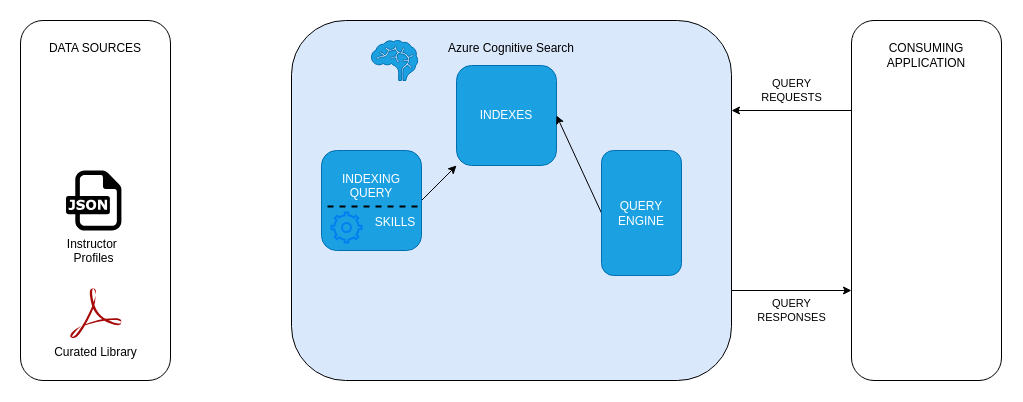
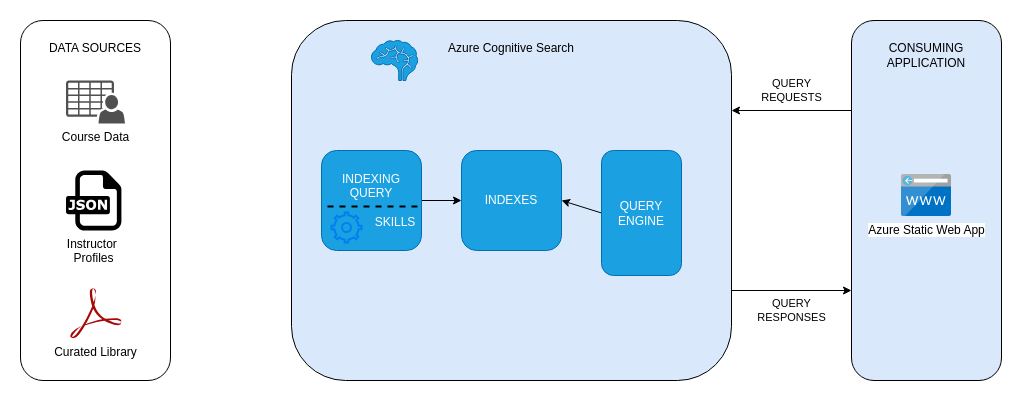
- <mxCell id="6" value="&lt;span style=&quot;background-color: initial;&quot;&gt;&lt;br&gt;CONSUMING APPLICATION&lt;br&gt;&lt;/span&gt;" style="rounded=1;whiteSpace=wrap;html=1;align=center;verticalAlign=top;" vertex="1" parent="1"><mxGeometry x="851" y="20" width="150" height="360" as="geometry" /></mxCell>
+ <mxCell id="6" value="&lt;span style=&quot;background-color: initial;&quot;&gt;&lt;br&gt;CONSUMING APPLICATION&lt;br&gt;&lt;/span&gt;" style="rounded=1;whiteSpace=wrap;html=1;align=center;verticalAlign=top;fillColor=#dae8fc;" vertex="1" parent="1"><mxGeometry x="851" y="20" width="150" height="360" as="geometry" /></mxCell>
+ <mxCell id="17" value="&lt;span style=&quot;font-size: 12px; background-color: rgb(255, 255, 255);&quot;&gt;Course Data&lt;/span&gt;" style="sketch=0;pointerEvents=1;shadow=0;dashed=0;html=1;strokeColor=none;fillColor=#505050;labelPosition=center;verticalLabelPosition=bottom;verticalAlign=top;outlineConnect=0;align=center;shape=mxgraph.office.users.csv_file;labelBackgroundColor=none;fontSize=7;fontColor=#000000;" vertex="1" parent="1"><mxGeometry x="65.5" y="80" width="59" height="43" as="geometry" /></mxCell>
- <mxCell id="10" value="&lt;span style=&quot;background-color: initial;&quot;&gt;INDEXES&lt;br&gt;&lt;/span&gt;" style="rounded=1;whiteSpace=wrap;html=1;align=center;verticalAlign=middle;fillColor=#1BA1E2;fontColor=#ffffff;strokeColor=#006EAF;" vertex="1" parent="1"><mxGeometry x="456" y="65" width="100" height="100" as="geometry" /></mxCell>
+ <mxCell id="10" value="&lt;span style=&quot;background-color: initial;&quot;&gt;INDEXES&lt;br&gt;&lt;/span&gt;" style="rounded=1;whiteSpace=wrap;html=1;align=center;verticalAlign=middle;fillColor=#1BA1E2;fontColor=#ffffff;strokeColor=#006EAF;" vertex="1" parent="1"><mxGeometry x="461" y="150" width="100" height="100" as="geometry" /></mxCell>
+ <mxCell id="13" value="&lt;font style=&quot;background-color: rgb(255, 255, 255);&quot; color=&quot;#000000&quot;&gt;Azure Static Web App&lt;/font&gt;" style="sketch=0;aspect=fixed;html=1;points=[];align=center;image;fontSize=12;image=img/lib/mscae/CustomDomain.svg;labelBackgroundColor=#F0F0F0;" vertex="1" parent="1"><mxGeometry x="901" y="174" width="50" height="42" as="geometry" /></mxCell>
